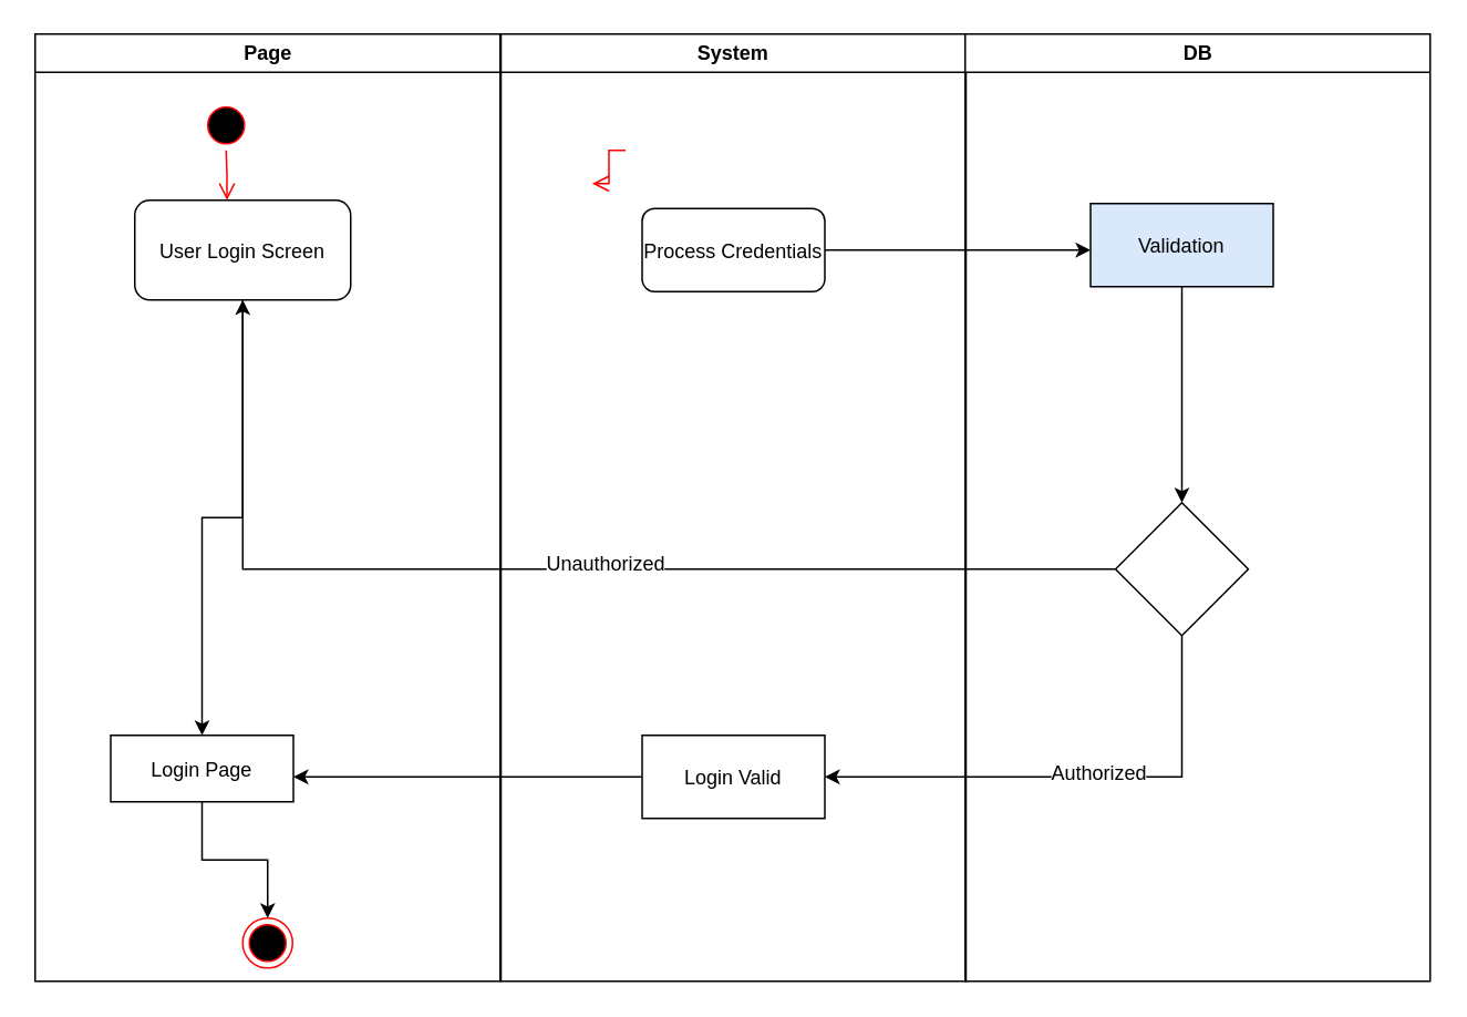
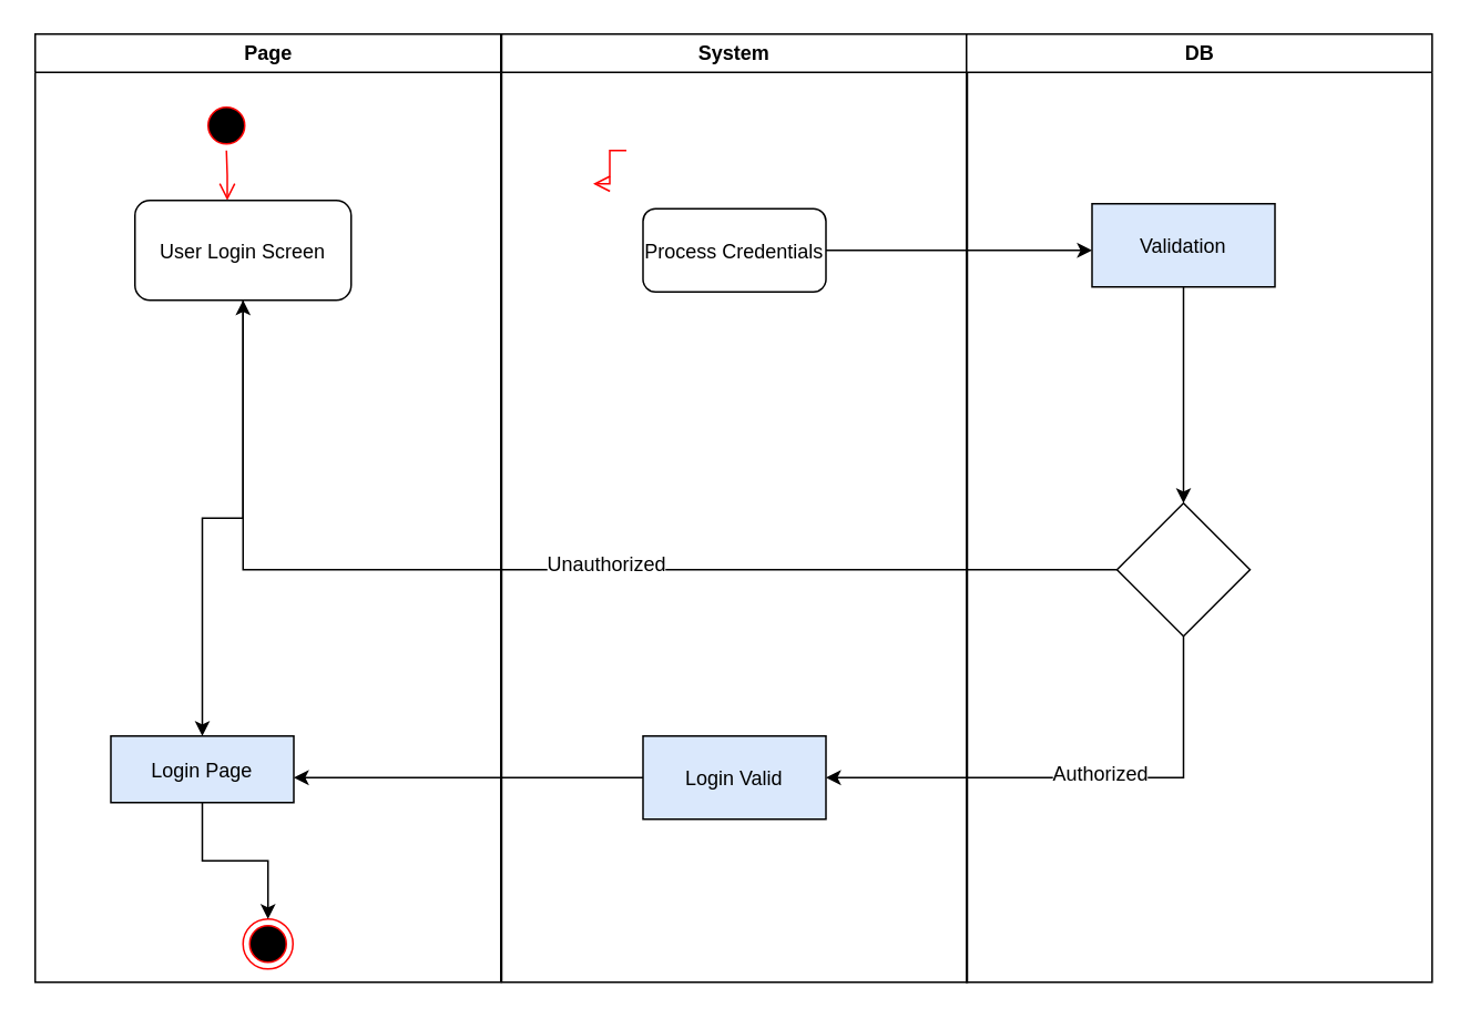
- <mxCell id="22" value="Login Page" style="" vertex="1" parent="1"><mxGeometry x="66" y="442" width="110" height="40" as="geometry" /></mxCell>
+ <mxCell id="22" value="Login Page" style="fillColor=#dae8fc;" vertex="1" parent="1"><mxGeometry x="66" y="442" width="110" height="40" as="geometry" /></mxCell>
- <mxCell id="19" value="Login Valid" style="" vertex="1" parent="1"><mxGeometry x="386" y="442" width="110" height="50" as="geometry" /></mxCell>
+ <mxCell id="19" value="Login Valid" style="fillColor=#dae8fc;" vertex="1" parent="1"><mxGeometry x="386" y="442" width="110" height="50" as="geometry" /></mxCell>
